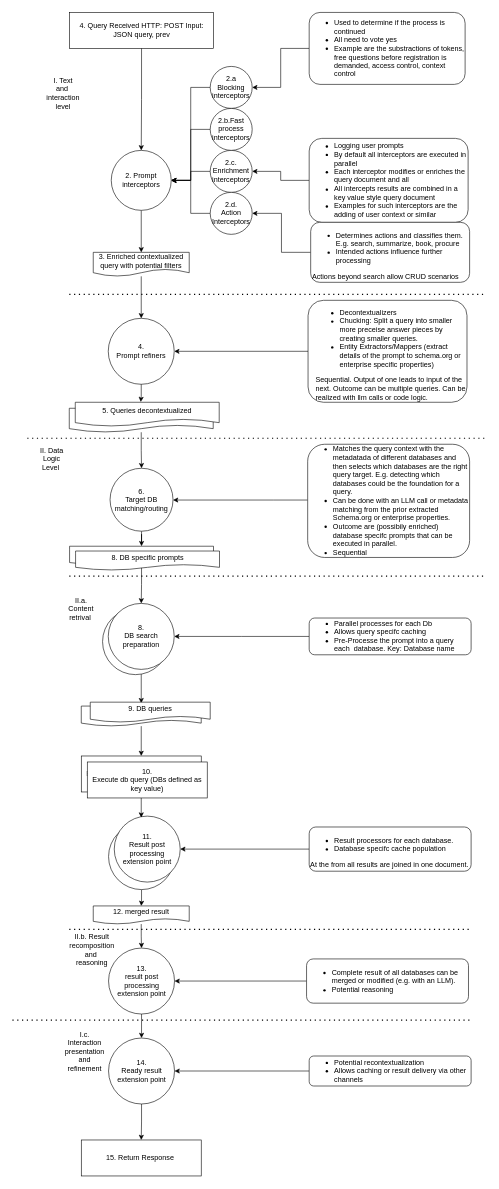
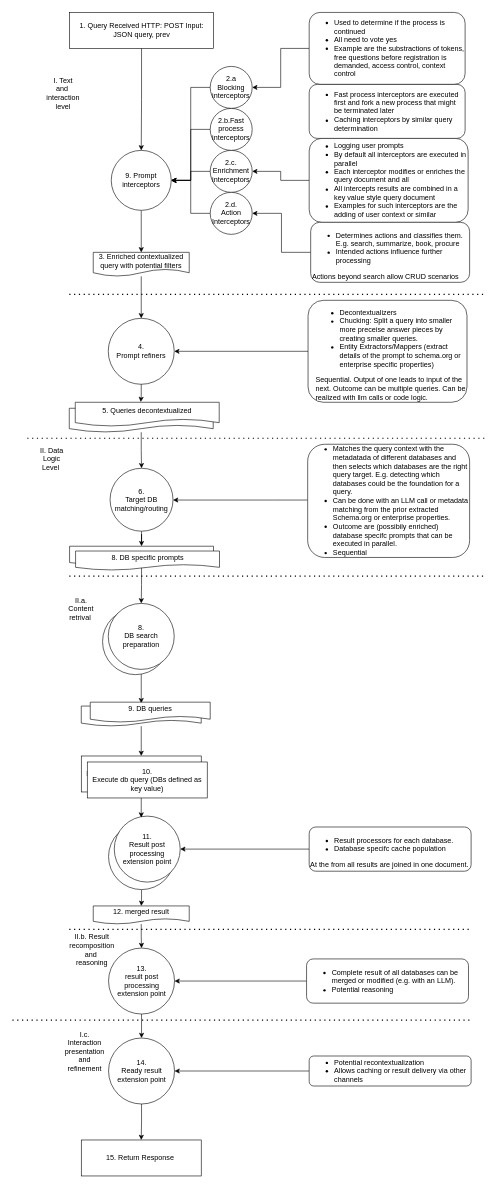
- <mxCell id="9" value="4. Query Received HTTP: POST Input: JSON query, prev" style="rounded=0;whiteSpace=wrap;html=1;fillColor=none;strokeColor=default;fontSize=12;" parent="1" tooltip="Receives HTTP POST to /ask endpoint in ask.py. Parses JSON query (e.g., 'Find vegetarian recipes for Diwali') and prev (e.g., 'What are some Indian festival recipes?'). Loads site_type.xml for recipe_website context. No API calls, sequential." vertex="1"><mxGeometry x="115.5" y="20" width="240" height="60" as="geometry" /></mxCell>
+ <mxCell id="9" value="1. Query Received HTTP: POST Input: JSON query, prev" style="rounded=0;whiteSpace=wrap;html=1;fillColor=none;strokeColor=default;fontSize=12;" parent="1" tooltip="Receives HTTP POST to /ask endpoint in ask.py. Parses JSON query (e.g., 'Find vegetarian recipes for Diwali') and prev (e.g., 'What are some Indian festival recipes?'). Loads site_type.xml for recipe_website context. No API calls, sequential." vertex="1"><mxGeometry x="115.5" y="20" width="240" height="60" as="geometry" /></mxCell>
+ <mxCell id="41" value="&lt;ul&gt;&lt;li style=&quot;&quot;&gt;Fast process interceptors are executed first and fork a new process that might be terminated later&lt;/li&gt;&lt;li style=&quot;&quot;&gt;Caching interceptors by similar query determination&lt;/li&gt;&lt;/ul&gt;" style="rounded=1;whiteSpace=wrap;html=1;labelPosition=center;verticalLabelPosition=middle;align=left;verticalAlign=middle;" parent="1" vertex="1"><mxGeometry x="515" y="140" width="260" height="90" as="geometry" /></mxCell>
- <mxCell id="12" value="2. Prompt interceptors" style="ellipse;whiteSpace=wrap;html=1;aspect=fixed;" parent="1" vertex="1"><mxGeometry x="185" y="250" width="100" height="100" as="geometry" /></mxCell>
+ <mxCell id="12" value="9. Prompt interceptors" style="ellipse;whiteSpace=wrap;html=1;aspect=fixed;" parent="1" vertex="1"><mxGeometry x="185" y="250" width="100" height="100" as="geometry" /></mxCell>
- <mxCell id="2" style="edgeStyle=orthogonalEdgeStyle;rounded=0;orthogonalLoop=1;jettySize=auto;html=1;" parent="1" source="3" target="59" edge="1"><mxGeometry relative="1" as="geometry" /></mxCell>
- <mxCell id="3" value="&lt;div style=&quot;&quot;&gt;&lt;ul&gt;&lt;li&gt;&lt;span style=&quot;background-color: initial;&quot;&gt;Parallel processes for each Db&lt;/span&gt;&lt;/li&gt;&lt;li&gt;&lt;span style=&quot;background-color: initial;&quot;&gt;Allows query specifc caching&lt;/span&gt;&lt;/li&gt;&lt;li&gt;Pre-Processe the prompt into a query each&amp;nbsp; database. Key: Database name&lt;/li&gt;&lt;/ul&gt;&lt;/div&gt;" style="rounded=1;whiteSpace=wrap;html=1;labelPosition=center;verticalLabelPosition=middle;align=left;verticalAlign=middle;" parent="1" vertex="1"><mxGeometry x="515" y="1029.71" width="270" height="61.32" as="geometry" /></mxCell>
